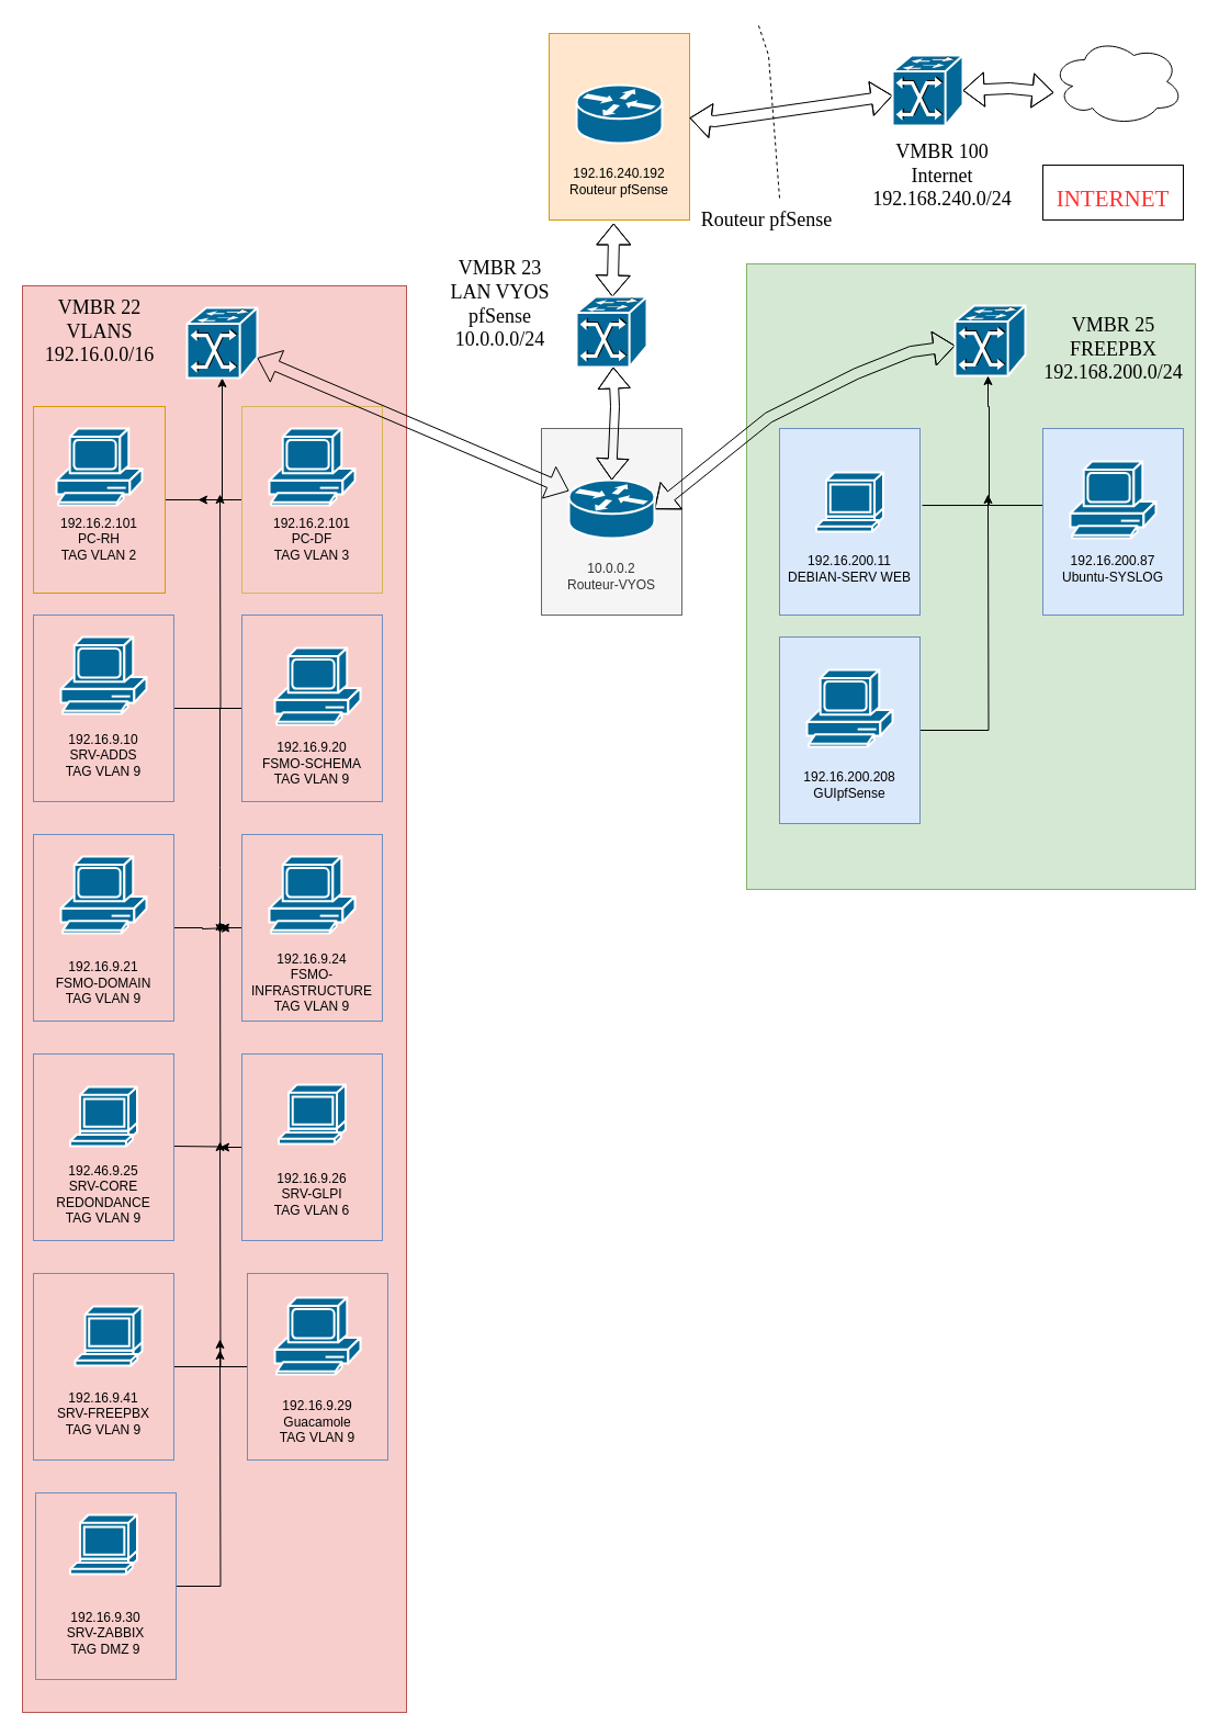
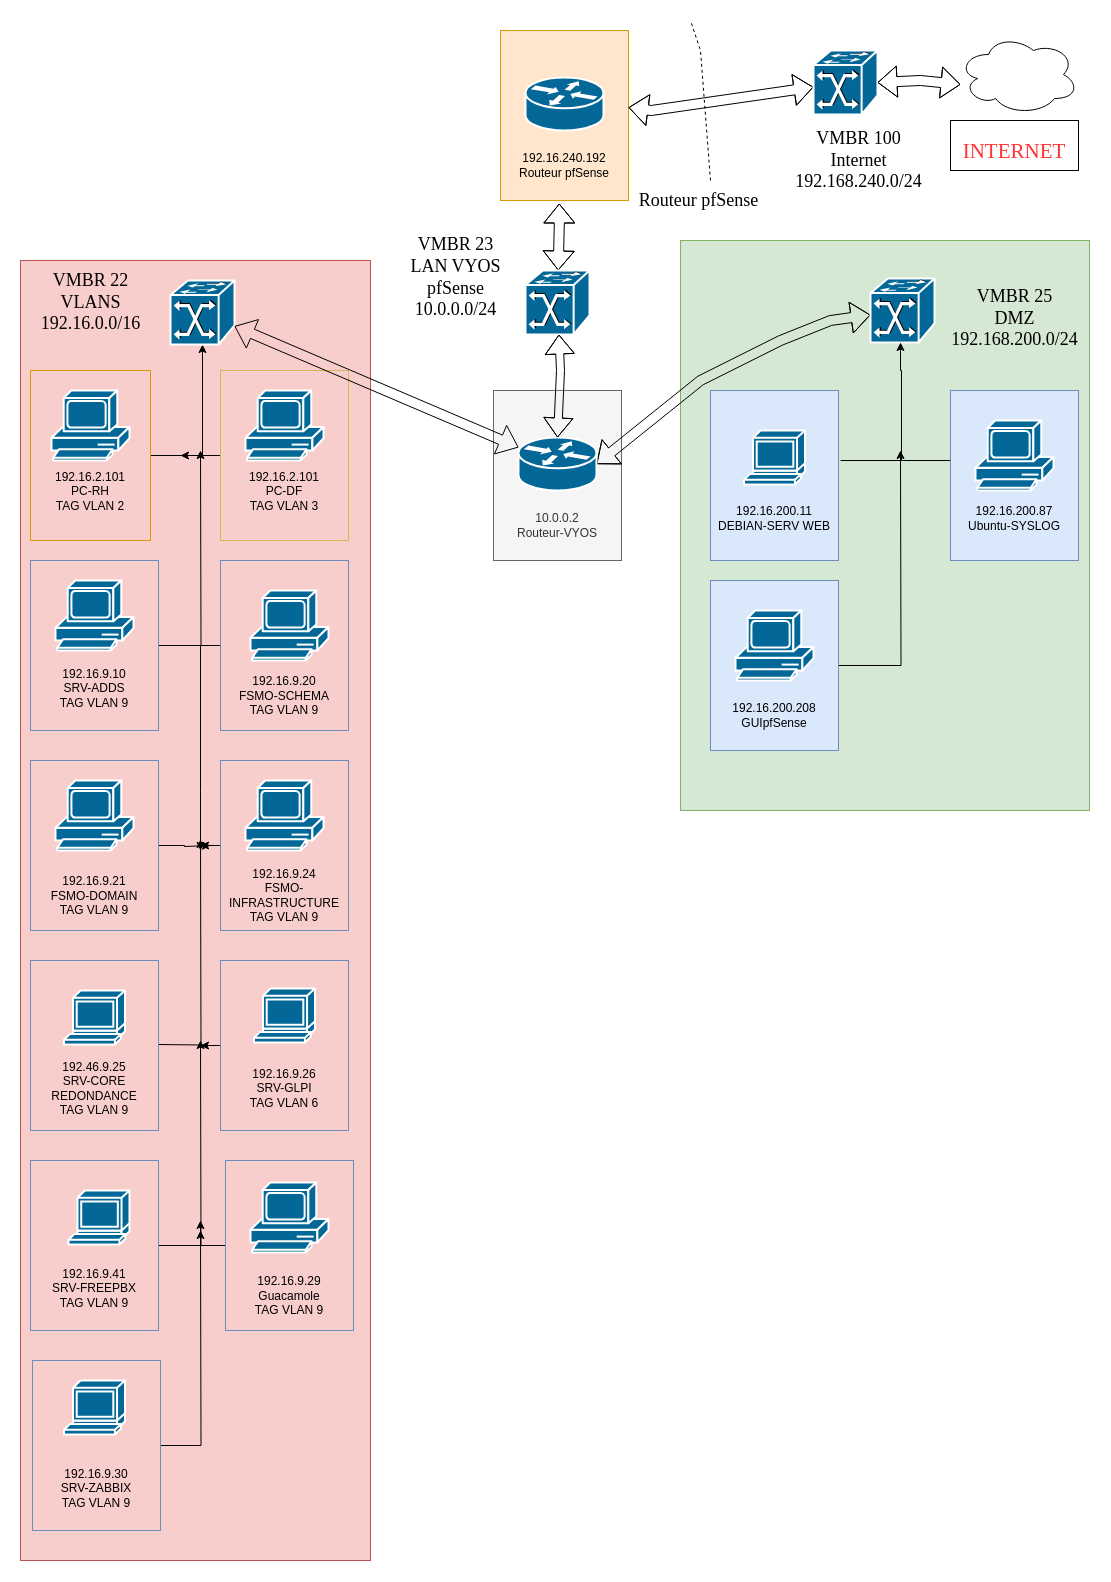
- <mxCell id="62" value="&lt;p&gt;&lt;span style=&quot;font-style: normal; font-variant-ligatures: normal; font-variant-caps: normal; font-weight: 400; letter-spacing: normal; orphans: 2; text-indent: 0px; text-transform: none; widows: 2; word-spacing: 0px; -webkit-text-stroke-width: 0px; white-space: nowrap; text-decoration-thickness: initial; text-decoration-style: initial; text-decoration-color: initial; float: none; background-color: light-dark(#ffffff, var(--ge-dark-color, #121212)); display: inline !important;&quot;&gt;&lt;font face=&quot;Garamond&quot; style=&quot;color: rgb(255, 51, 51); font-size: 21px;&quot;&gt;INTERNET&lt;/font&gt;&lt;/span&gt;&lt;/p&gt;" style="text;whiteSpace=wrap;html=1;fillColor=none;strokeColor=default;align=center;" vertex="1" parent="1"><mxGeometry x="950" y="150" width="128" height="50" as="geometry" /></mxCell>
+ <mxCell id="62" value="&lt;p&gt;&lt;span style=&quot;font-style: normal; font-variant-ligatures: normal; font-variant-caps: normal; font-weight: 400; letter-spacing: normal; orphans: 2; text-indent: 0px; text-transform: none; widows: 2; word-spacing: 0px; -webkit-text-stroke-width: 0px; white-space: nowrap; text-decoration-thickness: initial; text-decoration-style: initial; text-decoration-color: initial; float: none; background-color: light-dark(#ffffff, var(--ge-dark-color, #121212)); display: inline !important;&quot;&gt;&lt;font face=&quot;Garamond&quot; style=&quot;color: rgb(255, 51, 51); font-size: 21px;&quot;&gt;INTERNET&lt;/font&gt;&lt;/span&gt;&lt;/p&gt;" style="text;whiteSpace=wrap;html=1;fillColor=none;strokeColor=default;align=center;" vertex="1" parent="1"><mxGeometry x="950" y="120" width="128" height="50" as="geometry" /></mxCell>
- <mxCell id="22" value="&lt;font style=&quot;font-size: 18px;&quot; face=&quot;Georgia&quot;&gt;VMBR 25&lt;/font&gt;&lt;div&gt;&lt;font style=&quot;font-size: 18px;&quot; face=&quot;Georgia&quot;&gt;FREEPBX&lt;/font&gt;&lt;/div&gt;&lt;div&gt;&lt;font style=&quot;font-size: 18px;&quot; face=&quot;Georgia&quot;&gt;192.168.200.0/24&lt;/font&gt;&lt;/div&gt;" style="text;html=1;align=center;verticalAlign=middle;resizable=0;points=[];autosize=1;strokeColor=none;fillColor=none;" parent="1" vertex="1"><mxGeometry x="939" y="278" width="150" height="80" as="geometry" /></mxCell>
+ <mxCell id="22" value="&lt;font style=&quot;font-size: 18px;&quot; face=&quot;Georgia&quot;&gt;VMBR 25&lt;/font&gt;&lt;div&gt;&lt;font style=&quot;font-size: 18px;&quot; face=&quot;Georgia&quot;&gt;DMZ&lt;/font&gt;&lt;/div&gt;&lt;div&gt;&lt;font style=&quot;font-size: 18px;&quot; face=&quot;Georgia&quot;&gt;192.168.200.0/24&lt;/font&gt;&lt;/div&gt;" style="text;html=1;align=center;verticalAlign=middle;resizable=0;points=[];autosize=1;strokeColor=none;fillColor=none;" parent="1" vertex="1"><mxGeometry x="939" y="278" width="150" height="80" as="geometry" /></mxCell>
- <mxCell id="53" value="&lt;div&gt;&lt;br&gt;&lt;/div&gt;&lt;div&gt;&lt;br&gt;&lt;/div&gt;&lt;div&gt;&lt;br&gt;&lt;/div&gt;&lt;div&gt;&lt;br&gt;&lt;/div&gt;&lt;div&gt;&lt;br&gt;&lt;/div&gt;&lt;div&gt;&lt;br&gt;&lt;/div&gt;&lt;div&gt;&lt;span style=&quot;background-color: transparent; color: light-dark(rgb(0, 0, 0), rgb(255, 255, 255));&quot;&gt;192.16.9.30&lt;/span&gt;&lt;/div&gt;&lt;div&gt;SRV-ZABBIX&lt;/div&gt;&lt;span style=&quot;background-color: transparent; color: light-dark(rgb(0, 0, 0), rgb(255, 255, 255));&quot;&gt;TAG DMZ 9&lt;/span&gt;" style="whiteSpace=wrap;html=1;fillColor=none;strokeColor=#6c8ebf;" vertex="1" parent="1"><mxGeometry x="32" y="1360" width="128" height="170" as="geometry" /></mxCell>
+ <mxCell id="53" value="&lt;div&gt;&lt;br&gt;&lt;/div&gt;&lt;div&gt;&lt;br&gt;&lt;/div&gt;&lt;div&gt;&lt;br&gt;&lt;/div&gt;&lt;div&gt;&lt;br&gt;&lt;/div&gt;&lt;div&gt;&lt;br&gt;&lt;/div&gt;&lt;div&gt;&lt;br&gt;&lt;/div&gt;&lt;div&gt;&lt;span style=&quot;background-color: transparent; color: light-dark(rgb(0, 0, 0), rgb(255, 255, 255));&quot;&gt;192.16.9.30&lt;/span&gt;&lt;/div&gt;&lt;div&gt;SRV-ZABBIX&lt;/div&gt;&lt;span style=&quot;background-color: transparent; color: light-dark(rgb(0, 0, 0), rgb(255, 255, 255));&quot;&gt;TAG VLAN 9&lt;/span&gt;" style="whiteSpace=wrap;html=1;fillColor=none;strokeColor=#6c8ebf;" vertex="1" parent="1"><mxGeometry x="32" y="1360" width="128" height="170" as="geometry" /></mxCell>
